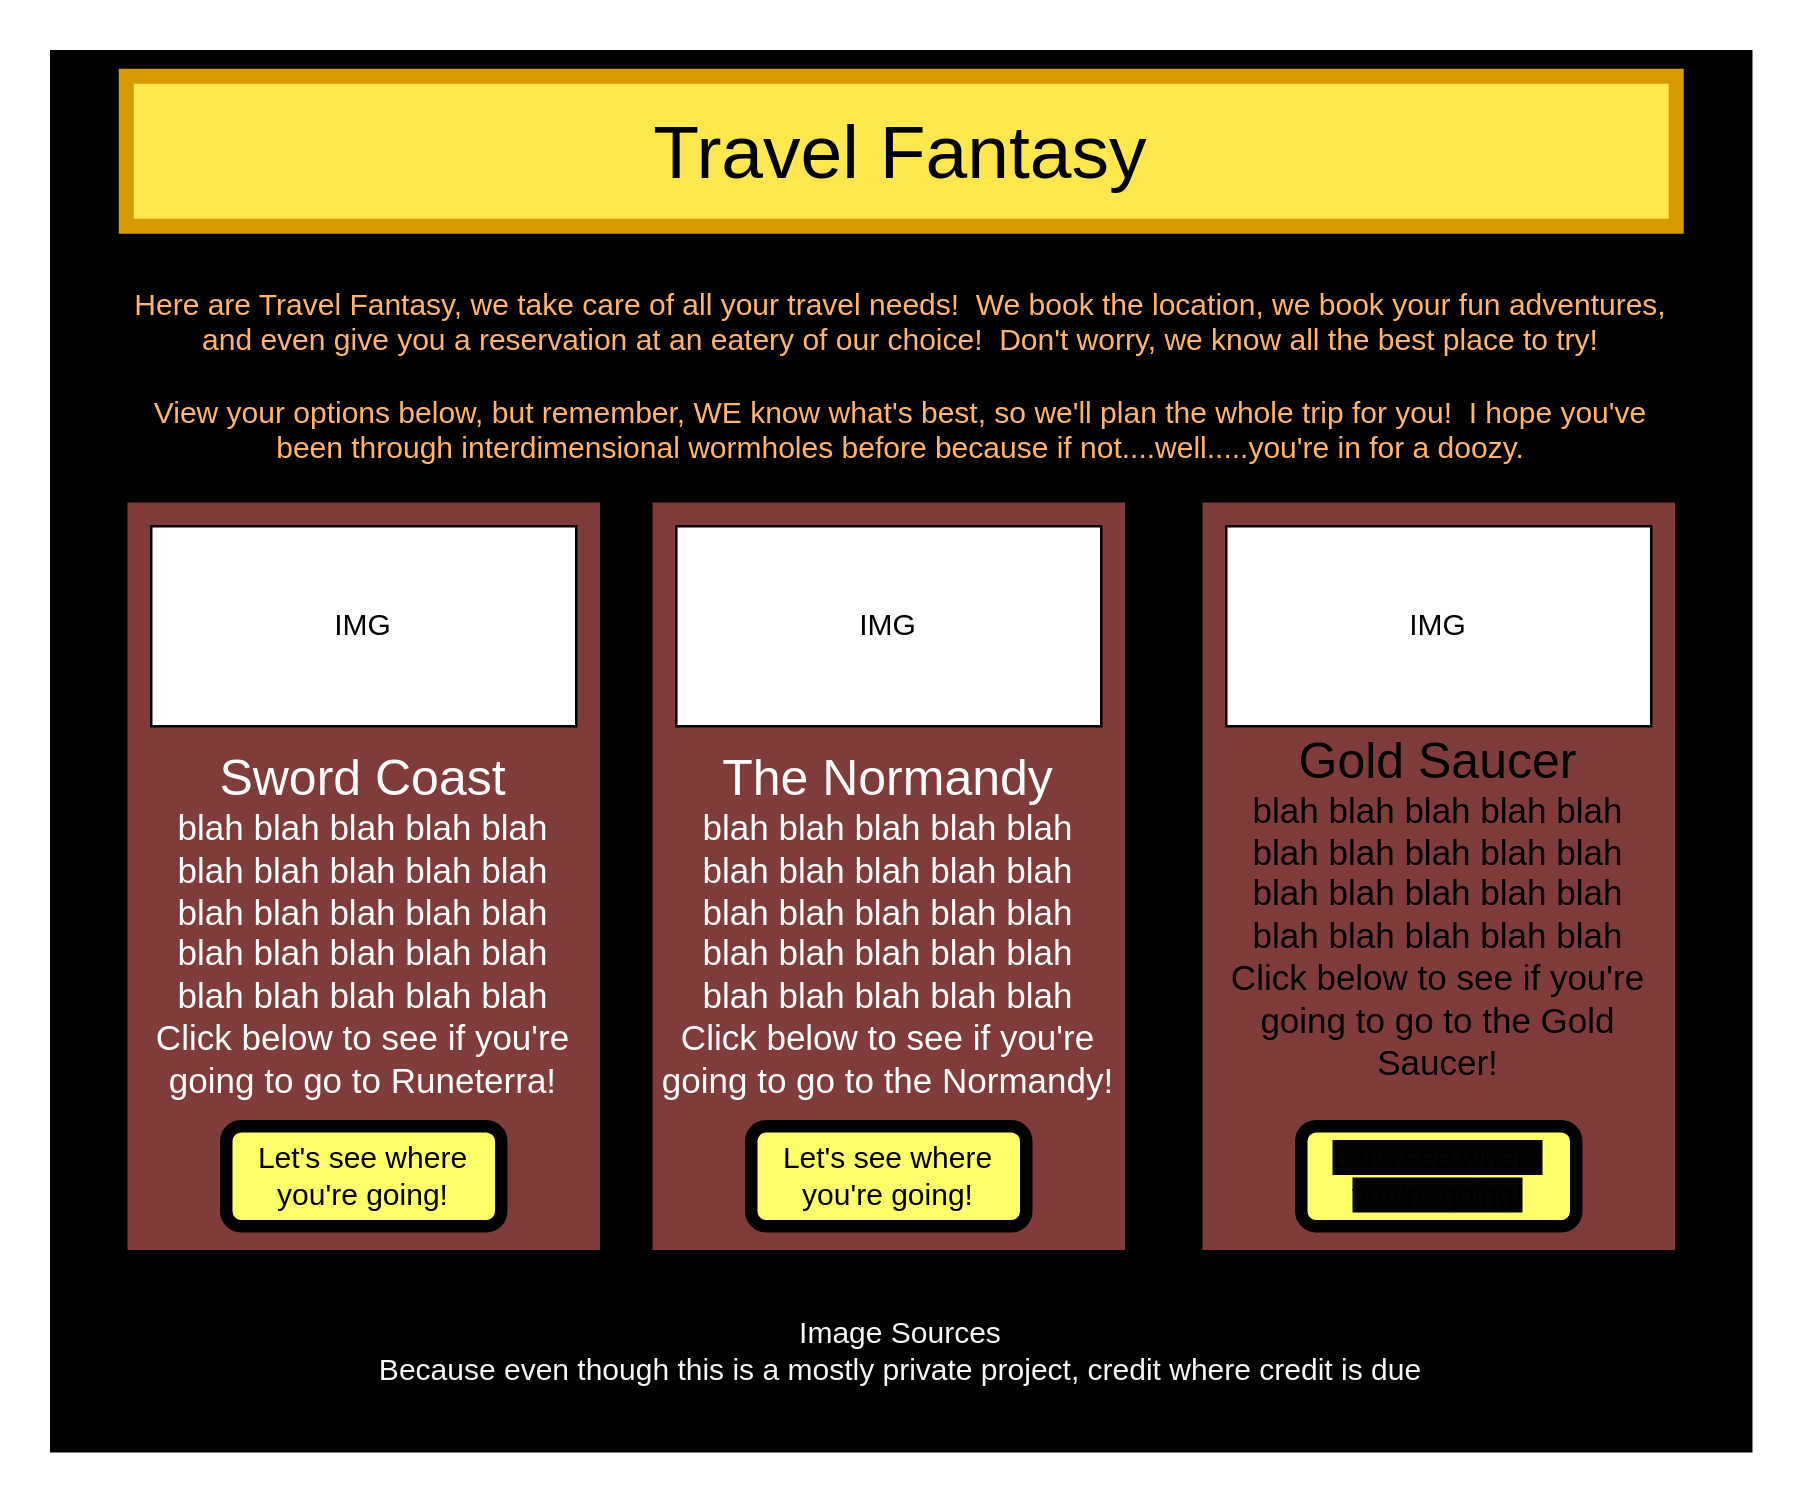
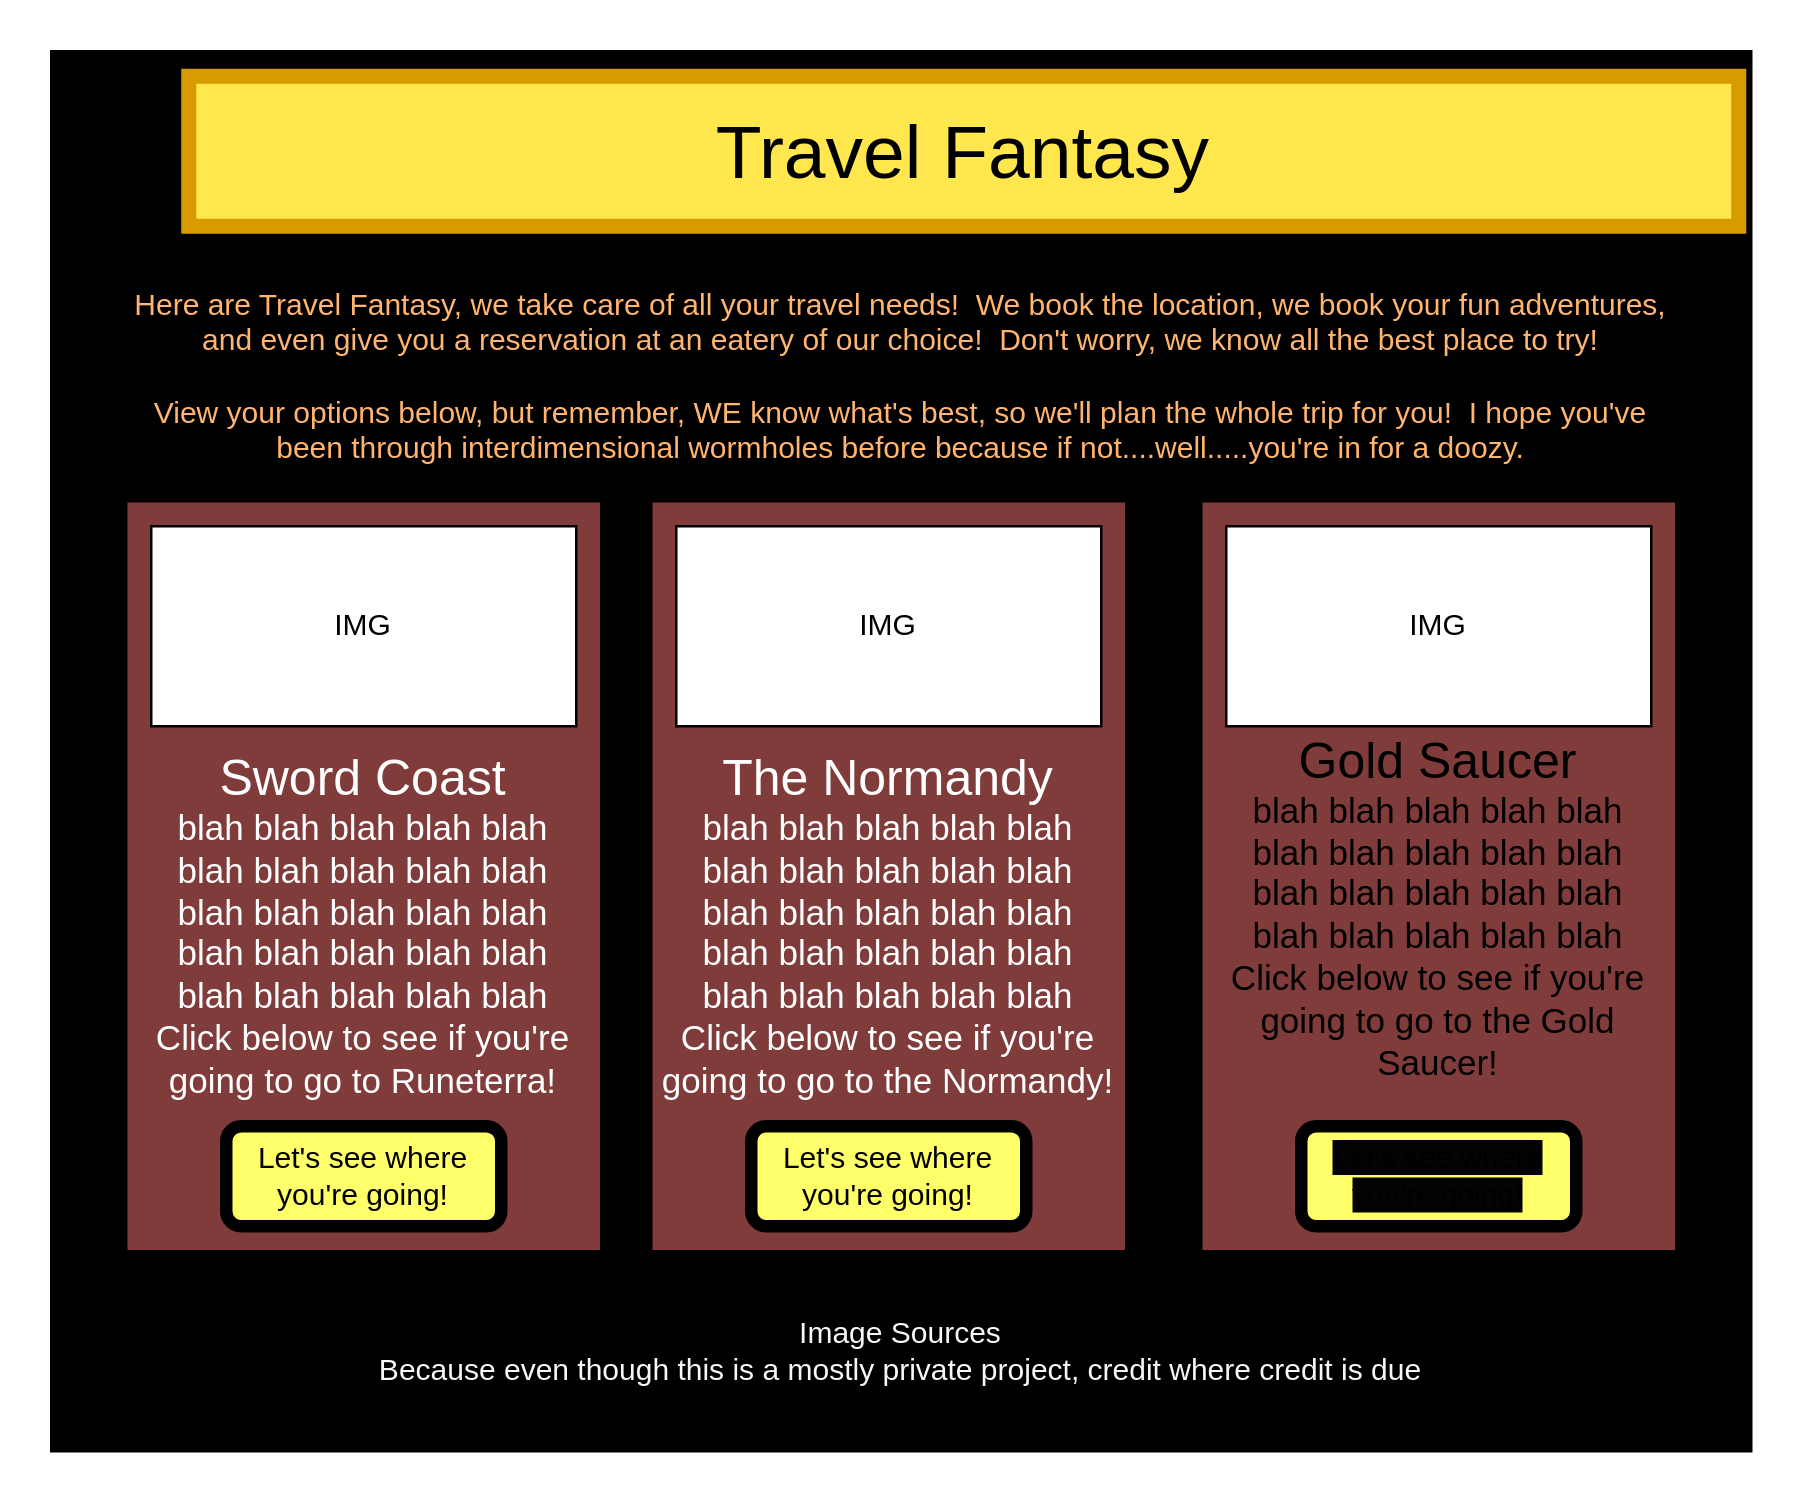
- <mxCell id="3" value="&lt;font style=&quot;font-size: 30px&quot;&gt;Travel Fantasy&lt;/font&gt;" style="rounded=0;whiteSpace=wrap;html=1;strokeColor=#d79b00;strokeWidth=6;fillColor=#FFE74D;" parent="1" vertex="1"><mxGeometry x="50" y="30" width="620" height="60" as="geometry" /></mxCell>
+ <mxCell id="3" value="&lt;font style=&quot;font-size: 30px&quot;&gt;Travel Fantasy&lt;/font&gt;" style="rounded=0;whiteSpace=wrap;html=1;strokeColor=#d79b00;strokeWidth=6;fillColor=#FFE74D;" parent="1" vertex="1"><mxGeometry x="75" y="30" width="620" height="60" as="geometry" /></mxCell>
